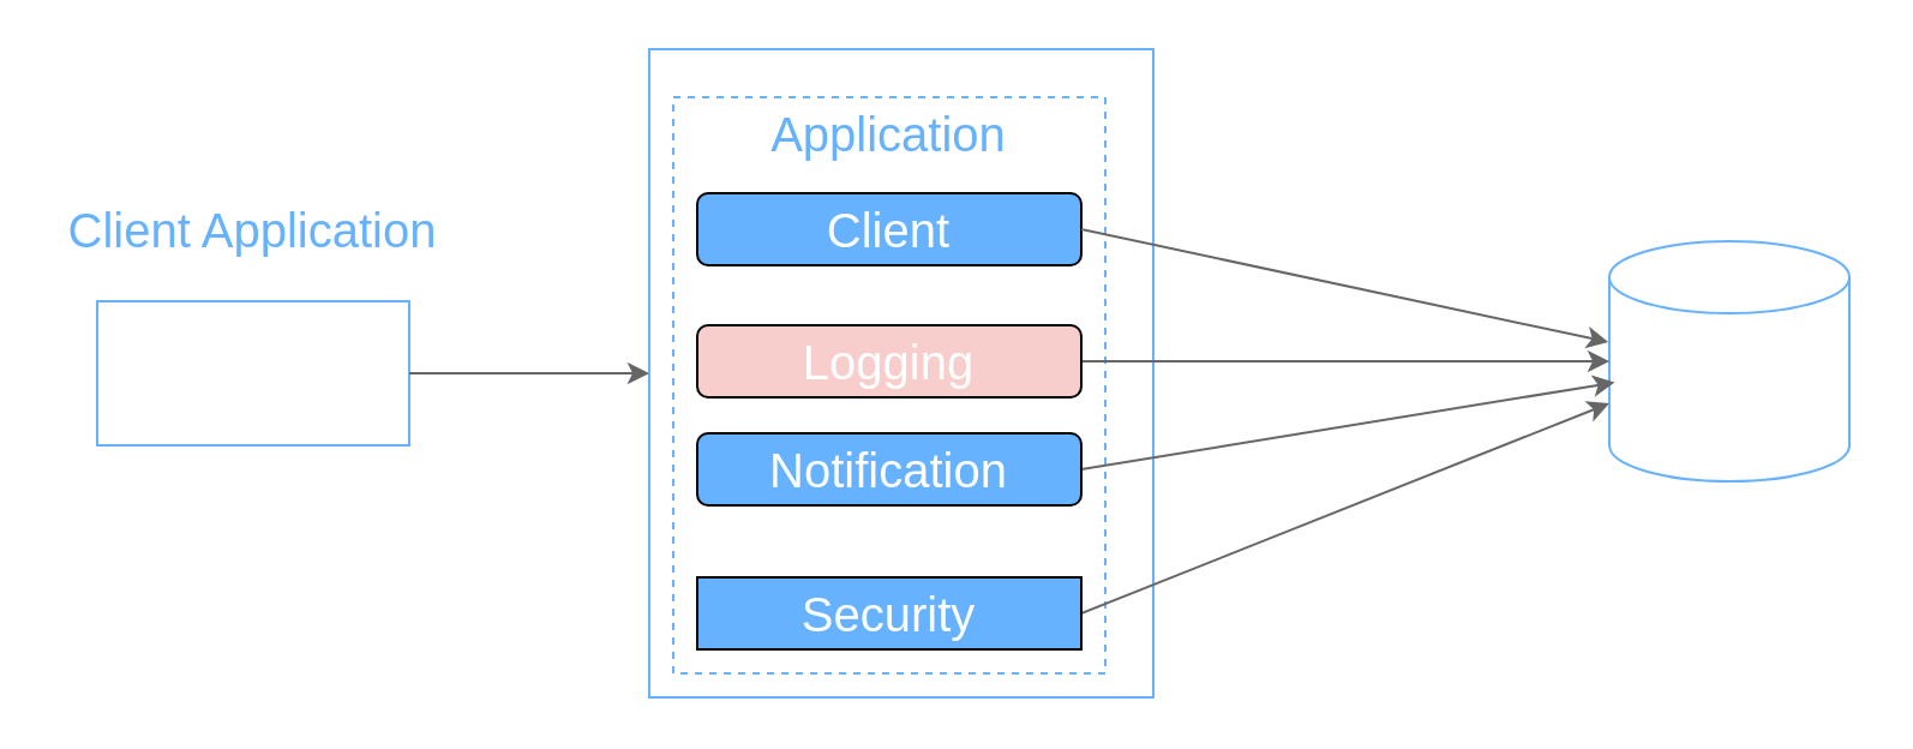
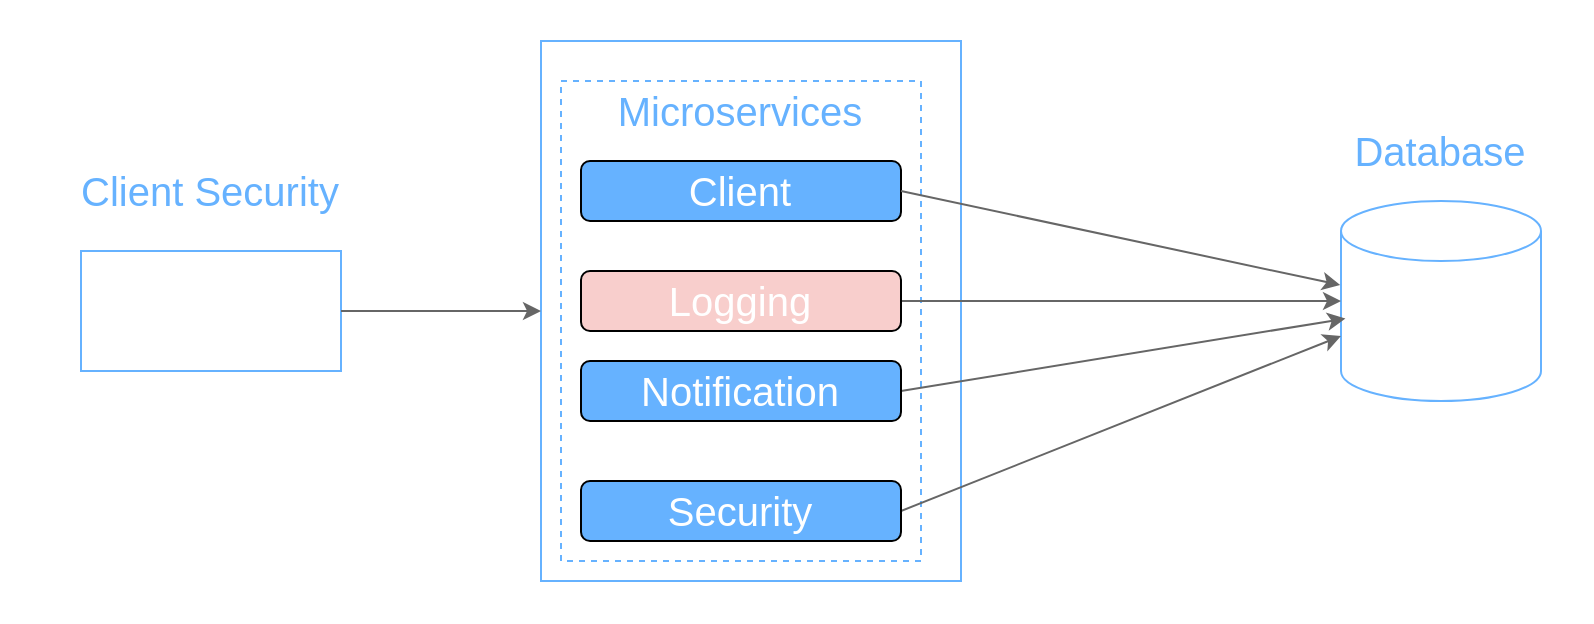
- <mxCell id="10" value="Application" style="text;html=1;align=center;verticalAlign=middle;whiteSpace=wrap;rounded=0;fillColor=none;fontColor=#66B2FF;fontSize=20;" parent="1" vertex="1"><mxGeometry x="285" y="40" width="170" height="30" as="geometry" /></mxCell>
+ <mxCell id="10" value="Microservices" style="text;html=1;align=center;verticalAlign=middle;whiteSpace=wrap;rounded=0;fillColor=none;fontColor=#66B2FF;fontSize=20;" parent="1" vertex="1"><mxGeometry x="285" y="40" width="170" height="30" as="geometry" /></mxCell>
+ <mxCell id="17" value="Database" style="text;html=1;align=center;verticalAlign=middle;whiteSpace=wrap;rounded=0;fillColor=none;fontColor=#66B2FF;fontSize=20;" parent="1" vertex="1"><mxGeometry x="665" y="60" width="110" height="30" as="geometry" /></mxCell>
- <mxCell id="15" value="Client Application" style="text;html=1;align=center;verticalAlign=middle;whiteSpace=wrap;rounded=0;fillColor=none;fontColor=#66B2FF;fontSize=20;" parent="1" vertex="1"><mxGeometry x="20" y="80" width="170" height="30" as="geometry" /></mxCell>
+ <mxCell id="15" value="Client Security" style="text;html=1;align=center;verticalAlign=middle;whiteSpace=wrap;rounded=0;fillColor=none;fontColor=#66B2FF;fontSize=20;" parent="1" vertex="1"><mxGeometry x="20" y="80" width="170" height="30" as="geometry" /></mxCell>
- <mxCell id="13" value="&lt;font style=&quot;font-size: 20px;&quot;&gt;Security&lt;/font&gt;" style="whiteSpace=wrap;html=1;fillColor=#66B2FF;fontColor=#FFFFFF;rounded=0;" parent="1" vertex="1"><mxGeometry x="290" y="240" width="160" height="30" as="geometry" /></mxCell>
+ <mxCell id="13" value="&lt;font style=&quot;font-size: 20px;&quot;&gt;Security&lt;/font&gt;" style="rounded=1;whiteSpace=wrap;html=1;fillColor=#66B2FF;fontColor=#FFFFFF;" parent="1" vertex="1"><mxGeometry x="290" y="240" width="160" height="30" as="geometry" /></mxCell>
